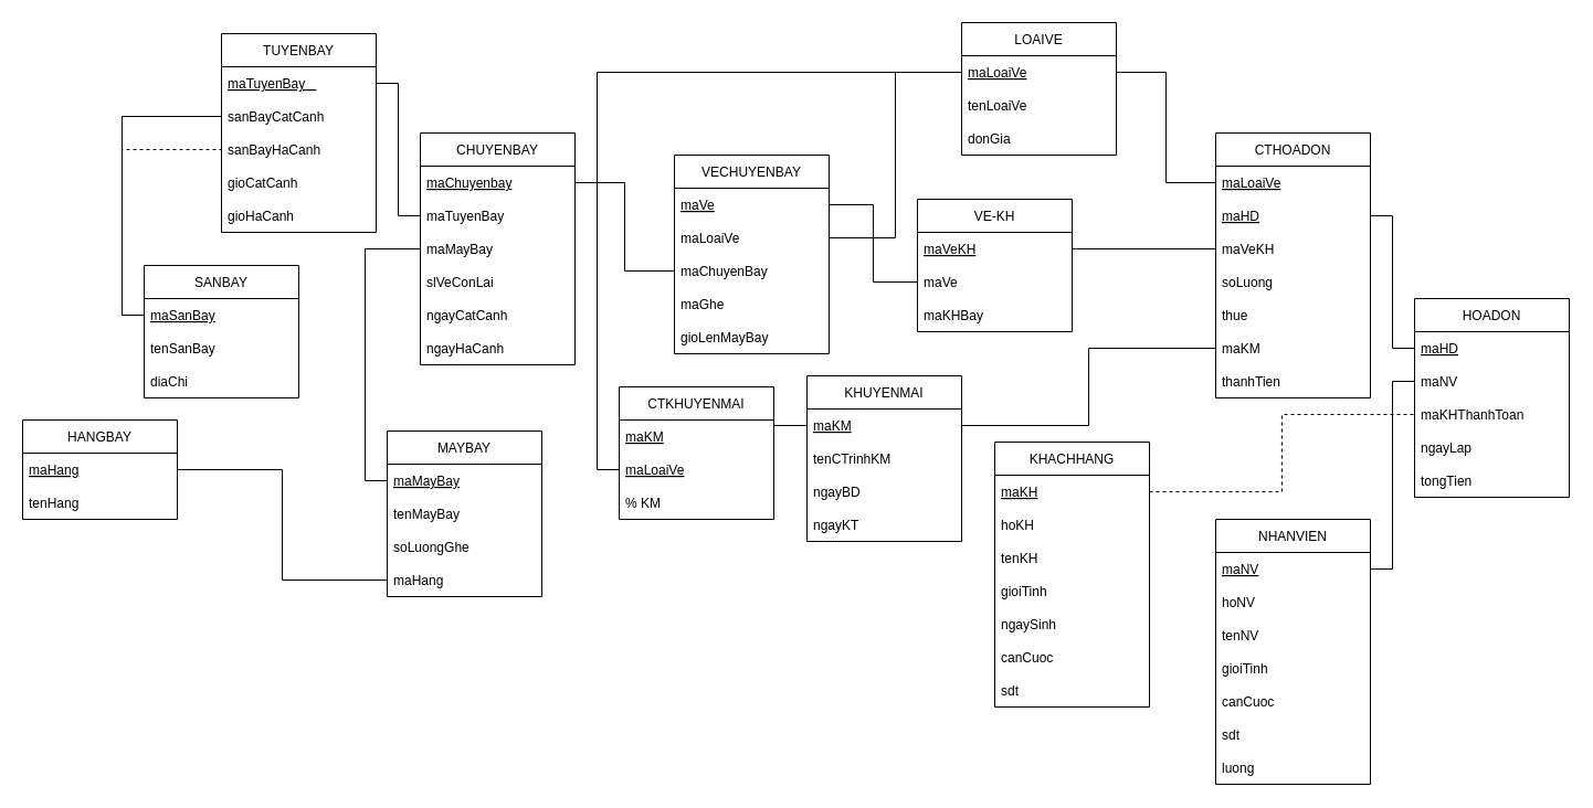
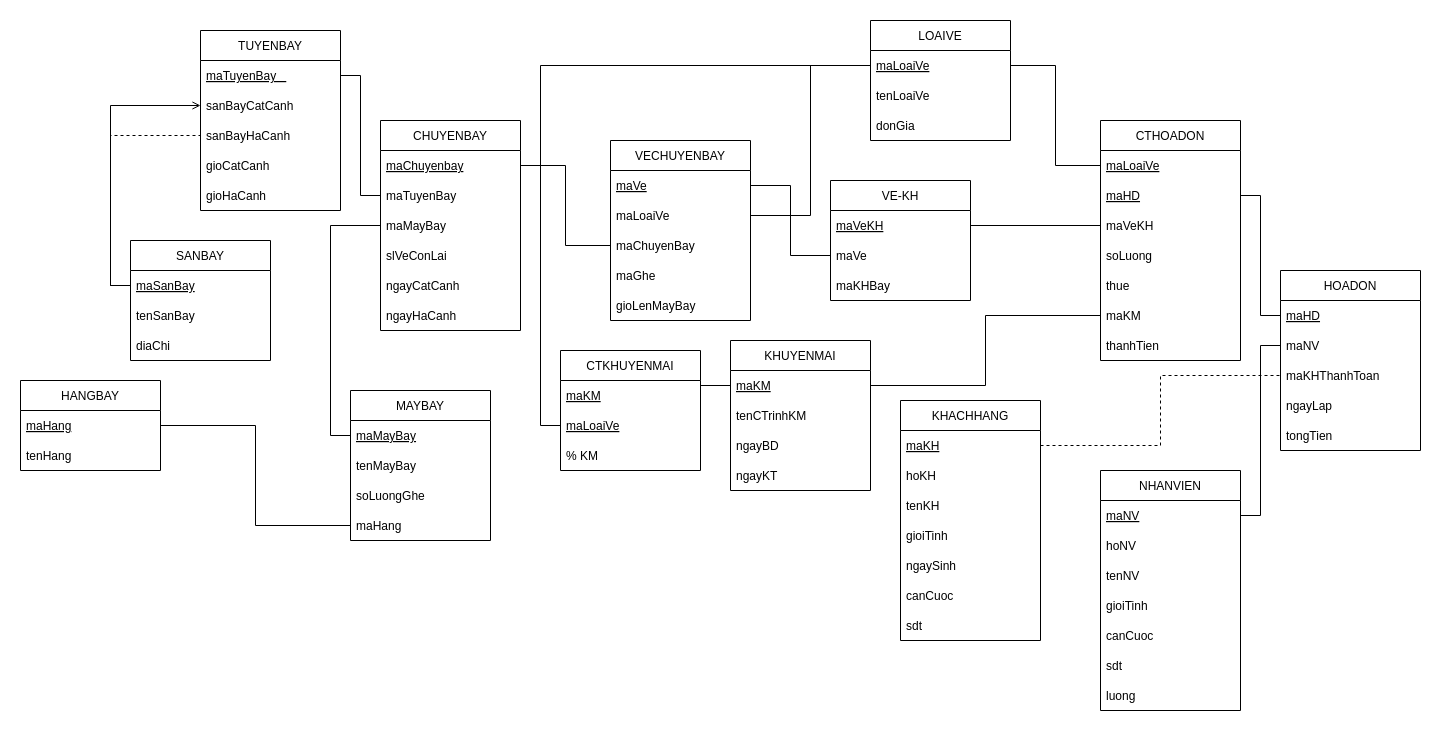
- <mxCell id="68" style="edgeStyle=orthogonalEdgeStyle;rounded=0;orthogonalLoop=1;jettySize=auto;html=1;exitX=0;exitY=0.5;exitDx=0;exitDy=0;entryX=0;entryY=0.5;entryDx=0;entryDy=0;endArrow=none;endFill=0;" parent="1" source="3" target="30" edge="1"><mxGeometry relative="1" as="geometry" /></mxCell>
+ <mxCell id="68" style="edgeStyle=orthogonalEdgeStyle;rounded=0;orthogonalLoop=1;jettySize=auto;html=1;exitX=0;exitY=0.5;exitDx=0;exitDy=0;entryX=0;entryY=0.5;entryDx=0;entryDy=0;endArrow=open;endFill=0;" parent="1" source="3" target="30" edge="1"><mxGeometry relative="1" as="geometry" /></mxCell>
